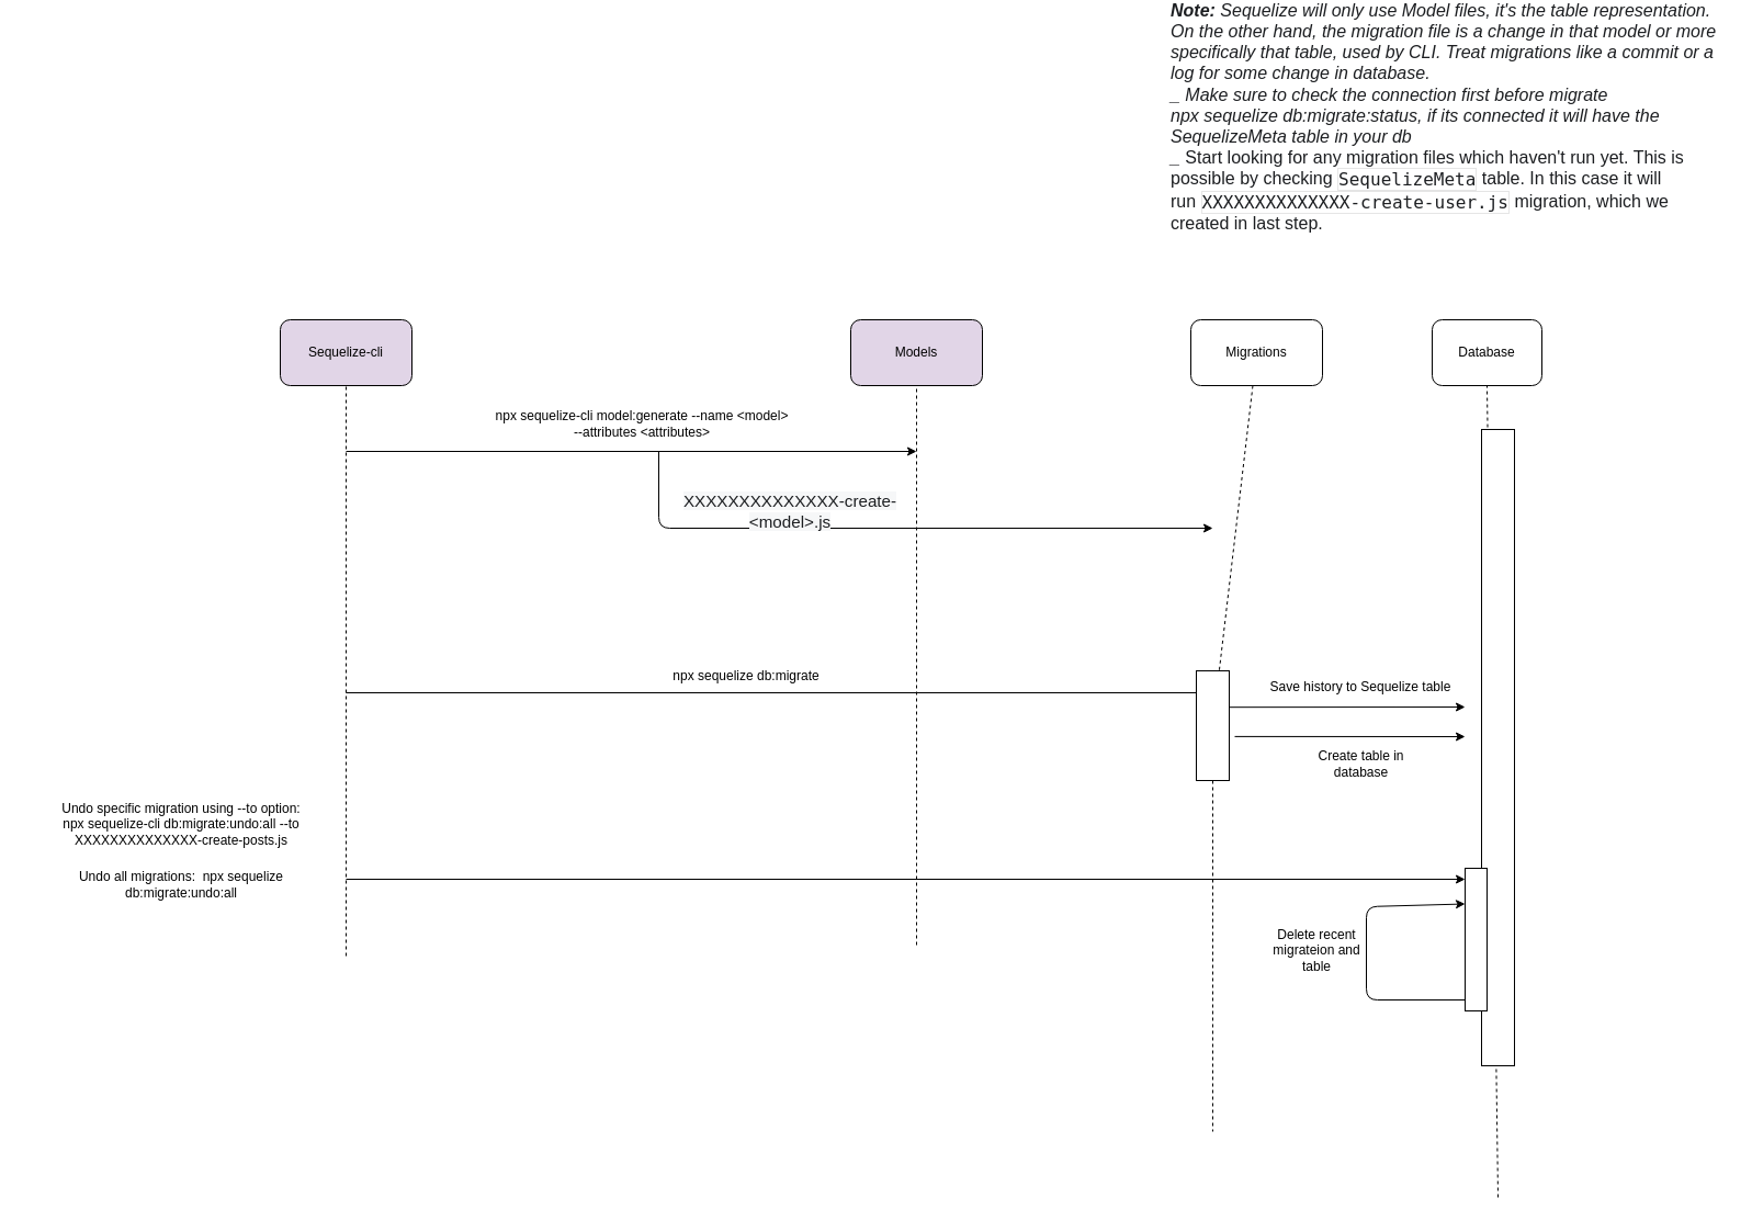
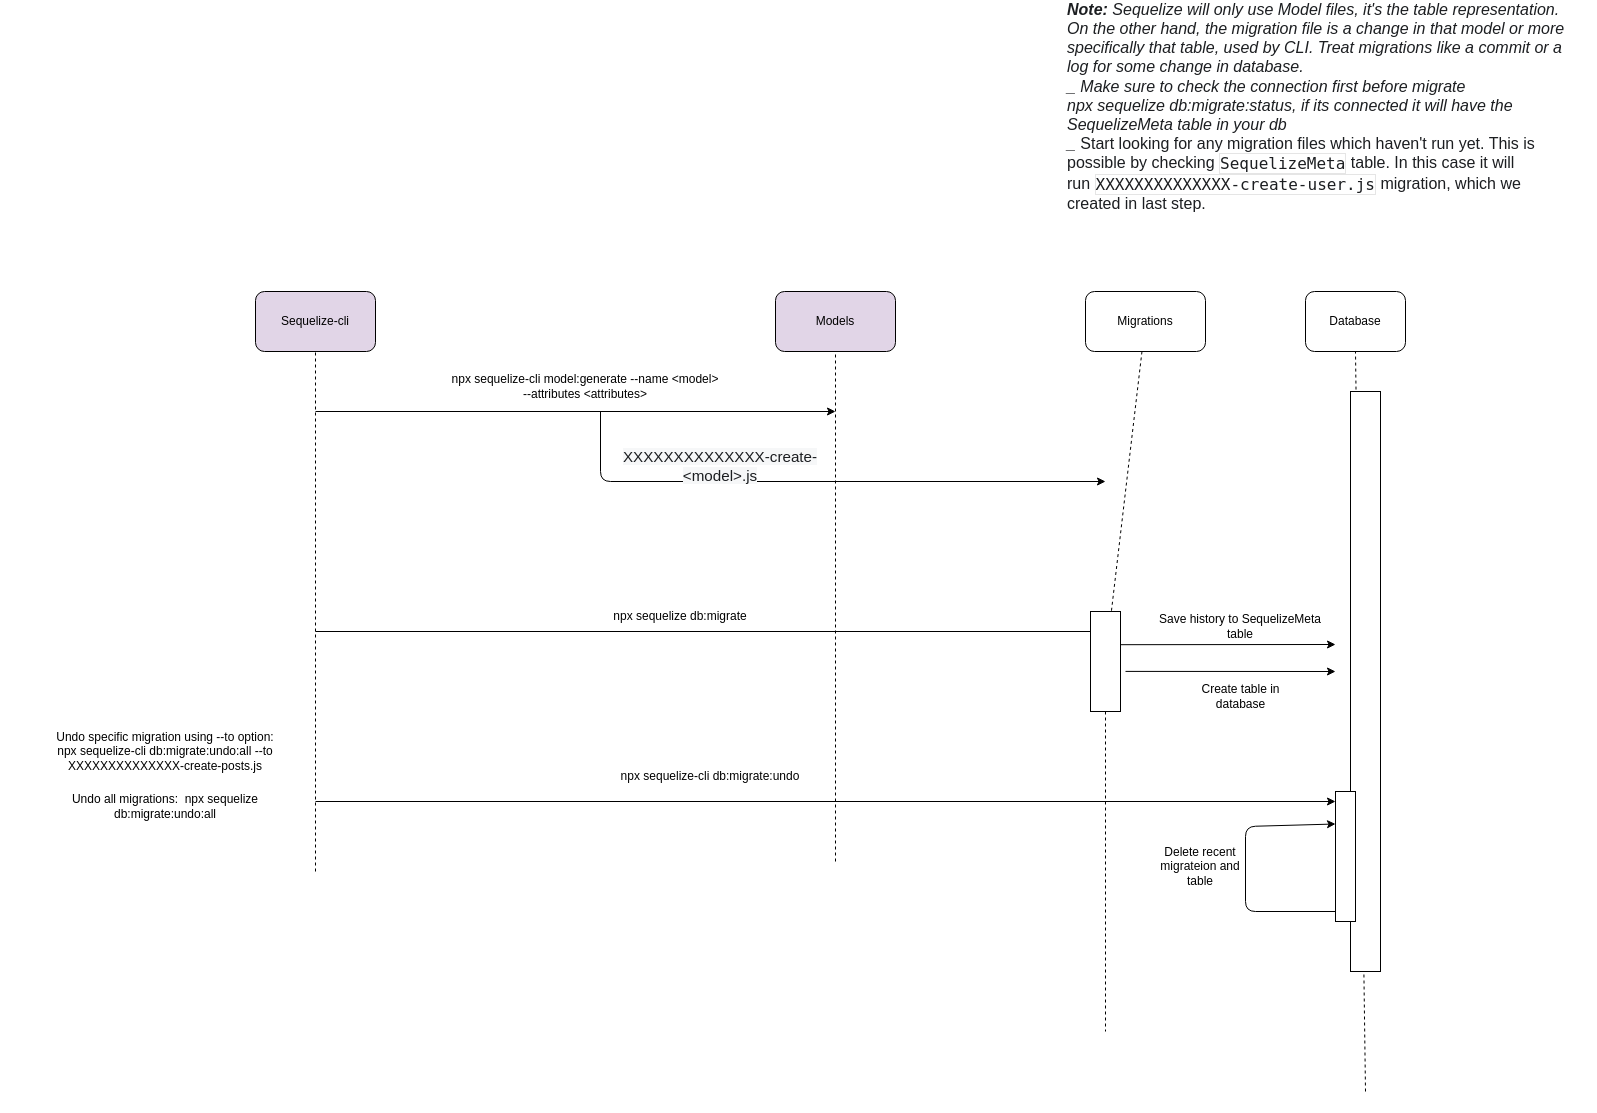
- <mxCell id="24" value="Save history to Sequelize table" style="text;html=1;strokeColor=none;fillColor=none;align=center;verticalAlign=middle;whiteSpace=wrap;rounded=0;" parent="1" vertex="1"><mxGeometry x="1155" y="540" width="170" height="30" as="geometry" /></mxCell>
+ <mxCell id="24" value="Save history to SequelizeMeta table" style="text;html=1;strokeColor=none;fillColor=none;align=center;verticalAlign=middle;whiteSpace=wrap;rounded=0;" parent="1" vertex="1"><mxGeometry x="1155" y="540" width="170" height="30" as="geometry" /></mxCell>
+ <mxCell id="14" value="npx sequelize-cli db:migrate:undo" style="text;html=1;strokeColor=none;fillColor=none;align=center;verticalAlign=middle;whiteSpace=wrap;rounded=0;" parent="1" vertex="1"><mxGeometry x="615" y="690" width="190" height="30" as="geometry" /></mxCell>
